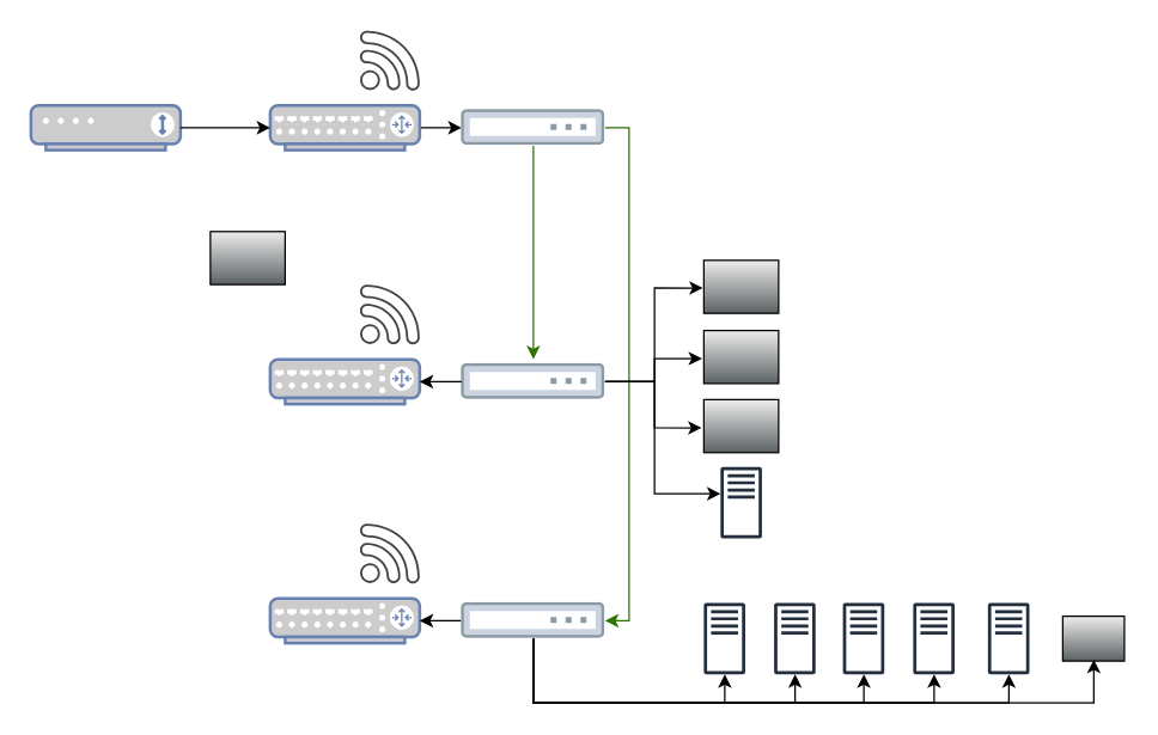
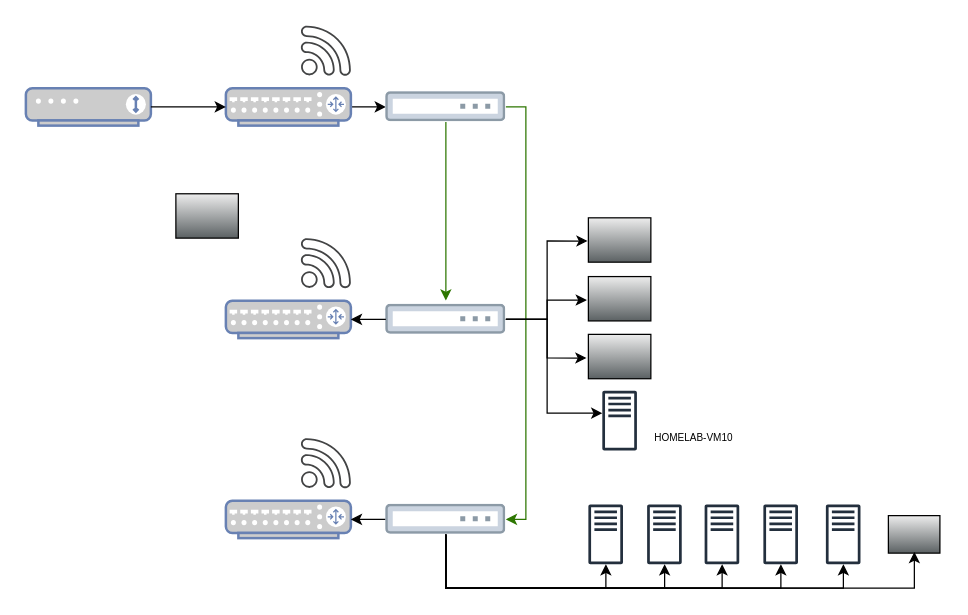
+ <mxCell id="39" value="HOMELAB-VM10" style="text;html=1;align=center;verticalAlign=middle;resizable=0;points=[];autosize=1;strokeColor=none;fillColor=none;fontSize=8;" vertex="1" parent="1"><mxGeometry x="508.84" y="340" width="90" height="20" as="geometry" /></mxCell>
